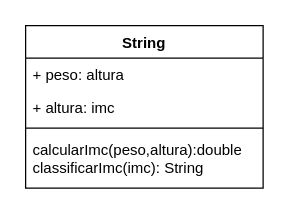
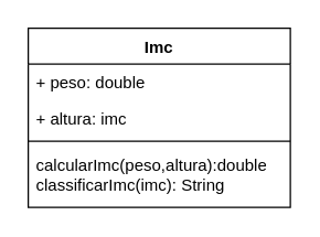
- <mxCell id="2" value="String" style="swimlane;fontStyle=1;align=center;verticalAlign=top;childLayout=stackLayout;horizontal=1;startSize=26;horizontalStack=0;resizeParent=1;resizeParentMax=0;resizeLast=0;collapsible=1;marginBottom=0;whiteSpace=wrap;html=1;" vertex="1" parent="1"><mxGeometry x="20" y="20" width="190" height="130" as="geometry" /></mxCell>
+ <mxCell id="2" value="Imc" style="swimlane;fontStyle=1;align=center;verticalAlign=top;childLayout=stackLayout;horizontal=1;startSize=26;horizontalStack=0;resizeParent=1;resizeParentMax=0;resizeLast=0;collapsible=1;marginBottom=0;whiteSpace=wrap;html=1;" vertex="1" parent="1"><mxGeometry x="20" y="20" width="190" height="130" as="geometry" /></mxCell>
- <mxCell id="3" value="+ peso: altura" style="text;strokeColor=none;fillColor=none;align=left;verticalAlign=top;spacingLeft=4;spacingRight=4;overflow=hidden;rotatable=0;points=[[0,0.5],[1,0.5]];portConstraint=eastwest;whiteSpace=wrap;html=1;" vertex="1" parent="2"><mxGeometry y="26" width="190" height="26" as="geometry" /></mxCell>
+ <mxCell id="3" value="+ peso: double" style="text;strokeColor=none;fillColor=none;align=left;verticalAlign=top;spacingLeft=4;spacingRight=4;overflow=hidden;rotatable=0;points=[[0,0.5],[1,0.5]];portConstraint=eastwest;whiteSpace=wrap;html=1;" vertex="1" parent="2"><mxGeometry y="26" width="190" height="26" as="geometry" /></mxCell>
